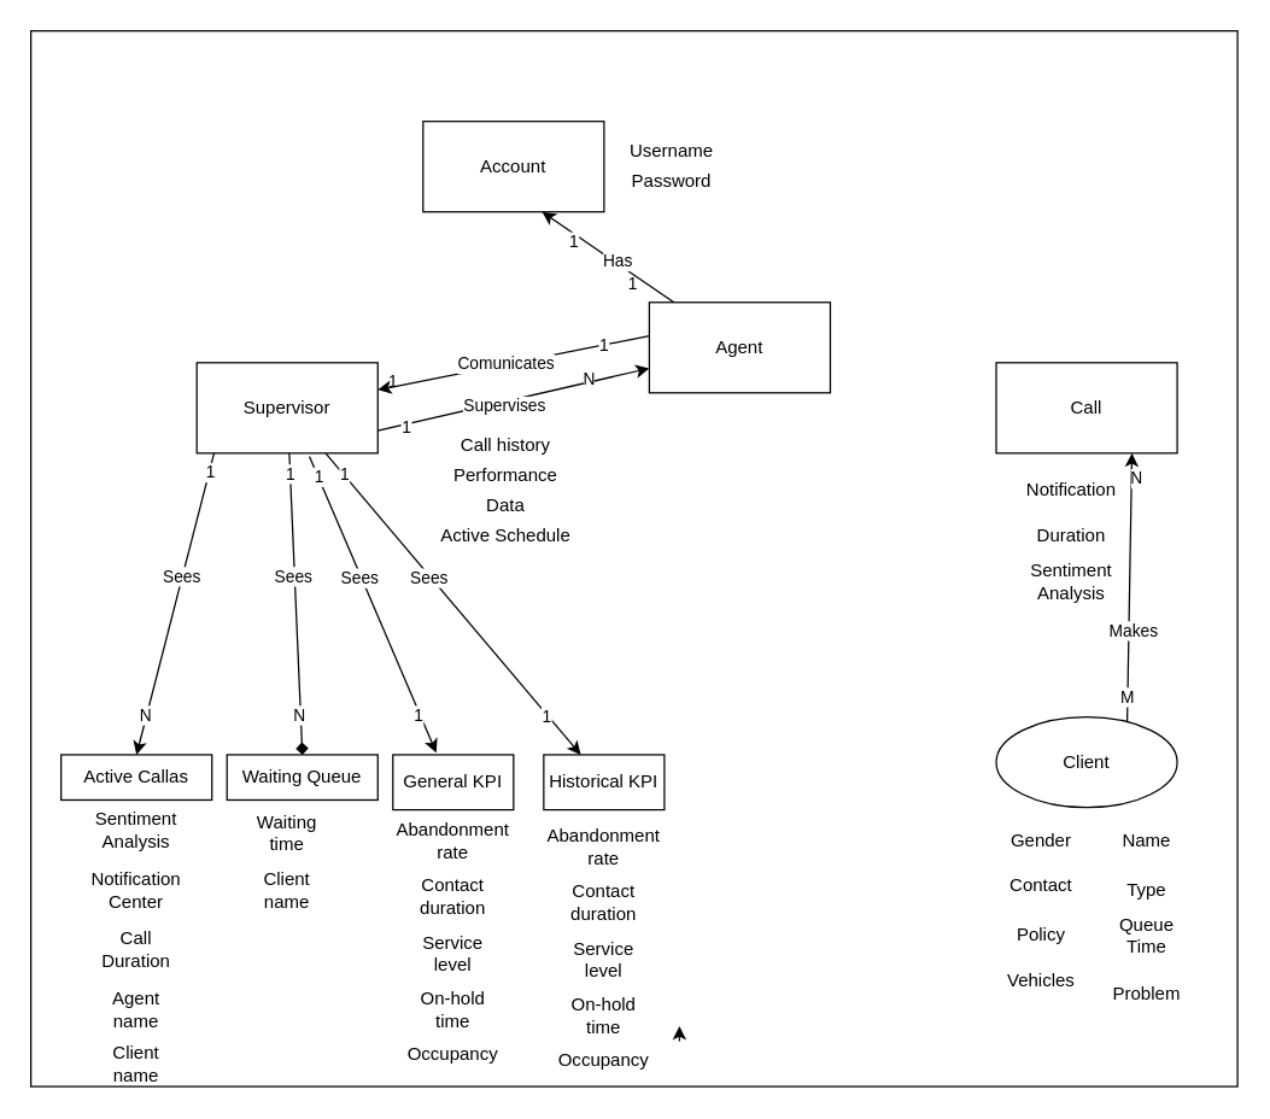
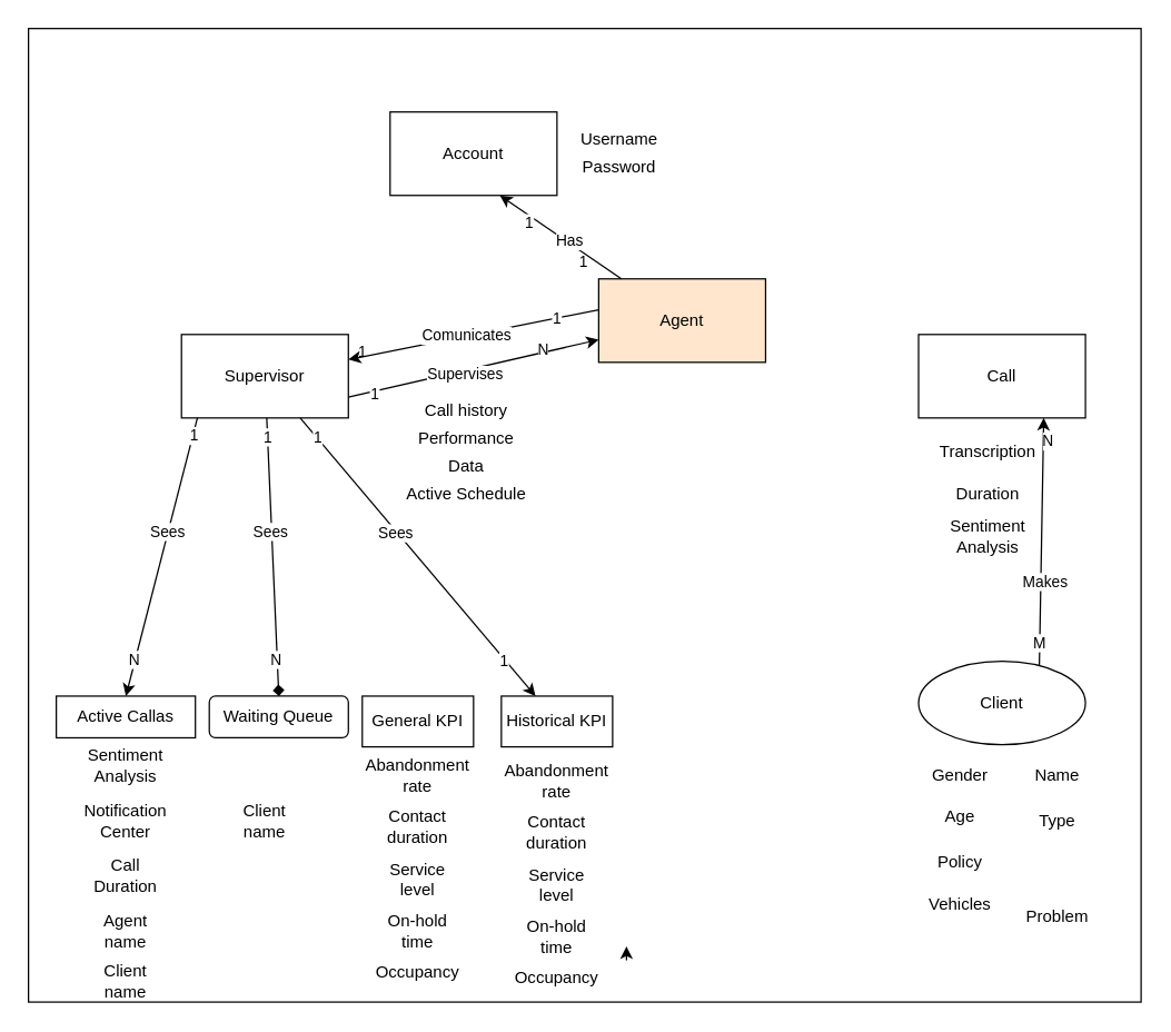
- <mxCell id="18" value="Agent" style="whiteSpace=wrap;html=1;" parent="1" vertex="1"><mxGeometry x="430" y="200" width="120" height="60" as="geometry" /></mxCell>
+ <mxCell id="18" value="Agent" style="whiteSpace=wrap;html=1;fillColor=#ffe6cc;" parent="1" vertex="1"><mxGeometry x="430" y="200" width="120" height="60" as="geometry" /></mxCell>
- <mxCell id="21" value="Notification" style="text;strokeColor=none;align=center;fillColor=none;html=1;verticalAlign=middle;whiteSpace=wrap;rounded=0;" parent="1" vertex="1"><mxGeometry x="680" y="310" width="60" height="30" as="geometry" /></mxCell>
+ <mxCell id="21" value="Transcription" style="text;strokeColor=none;align=center;fillColor=none;html=1;verticalAlign=middle;whiteSpace=wrap;rounded=0;" parent="1" vertex="1"><mxGeometry x="680" y="310" width="60" height="30" as="geometry" /></mxCell>
- <mxCell id="37" style="edgeStyle=none;html=1;entryX=0.36;entryY=-0.038;entryDx=0;entryDy=0;exitX=0.622;exitY=1.035;exitDx=0;exitDy=0;exitPerimeter=0;entryPerimeter=0;" parent="1" source="11" target="36" edge="1"><mxGeometry relative="1" as="geometry"><mxPoint x="190.19" y="310" as="sourcePoint" /><mxPoint x="189.55" y="510.84" as="targetPoint" /></mxGeometry></mxCell>
- <mxCell id="38" value="Sees" style="edgeLabel;html=1;align=center;verticalAlign=middle;resizable=0;points=[];" parent="37" connectable="0" vertex="1"><mxGeometry x="-0.184" y="-1" relative="1" as="geometry"><mxPoint as="offset" /></mxGeometry></mxCell>
- <mxCell id="39" value="1" style="edgeLabel;html=1;align=center;verticalAlign=middle;resizable=0;points=[];" parent="37" connectable="0" vertex="1"><mxGeometry x="-0.863" relative="1" as="geometry"><mxPoint as="offset" /></mxGeometry></mxCell>
- <mxCell id="40" value="1" style="edgeLabel;html=1;align=center;verticalAlign=middle;resizable=0;points=[];" parent="37" connectable="0" vertex="1"><mxGeometry x="0.739" y="-1" relative="1" as="geometry"><mxPoint as="offset" /></mxGeometry></mxCell>
- <mxCell id="46" value="Waiting Queue" style="whiteSpace=wrap;html=1;" vertex="1" parent="1"><mxGeometry x="150" y="500" width="100" height="30" as="geometry" /></mxCell>
+ <mxCell id="46" value="Waiting Queue" style="whiteSpace=wrap;html=1;rounded=1;" vertex="1" parent="1"><mxGeometry x="150" y="500" width="100" height="30" as="geometry" /></mxCell>
- <mxCell id="33" value="Waiting time" style="text;strokeColor=none;align=center;fillColor=none;html=1;verticalAlign=middle;whiteSpace=wrap;rounded=0;" parent="1" vertex="1"><mxGeometry x="160" y="536.5" width="60" height="30" as="geometry" /></mxCell>
- <mxCell id="23" value="Contact" style="text;strokeColor=none;align=center;fillColor=none;html=1;verticalAlign=middle;whiteSpace=wrap;rounded=0;" parent="1" vertex="1"><mxGeometry x="660" y="572.25" width="60" height="30" as="geometry" /></mxCell>
+ <mxCell id="23" value="Age" style="text;strokeColor=none;align=center;fillColor=none;html=1;verticalAlign=middle;whiteSpace=wrap;rounded=0;" parent="1" vertex="1"><mxGeometry x="660" y="572.25" width="60" height="30" as="geometry" /></mxCell>
- <mxCell id="70" value="Queue Time" style="text;strokeColor=none;align=center;fillColor=none;html=1;verticalAlign=middle;whiteSpace=wrap;rounded=0;" vertex="1" parent="1"><mxGeometry x="730" y="605" width="60" height="30" as="geometry" /></mxCell>
